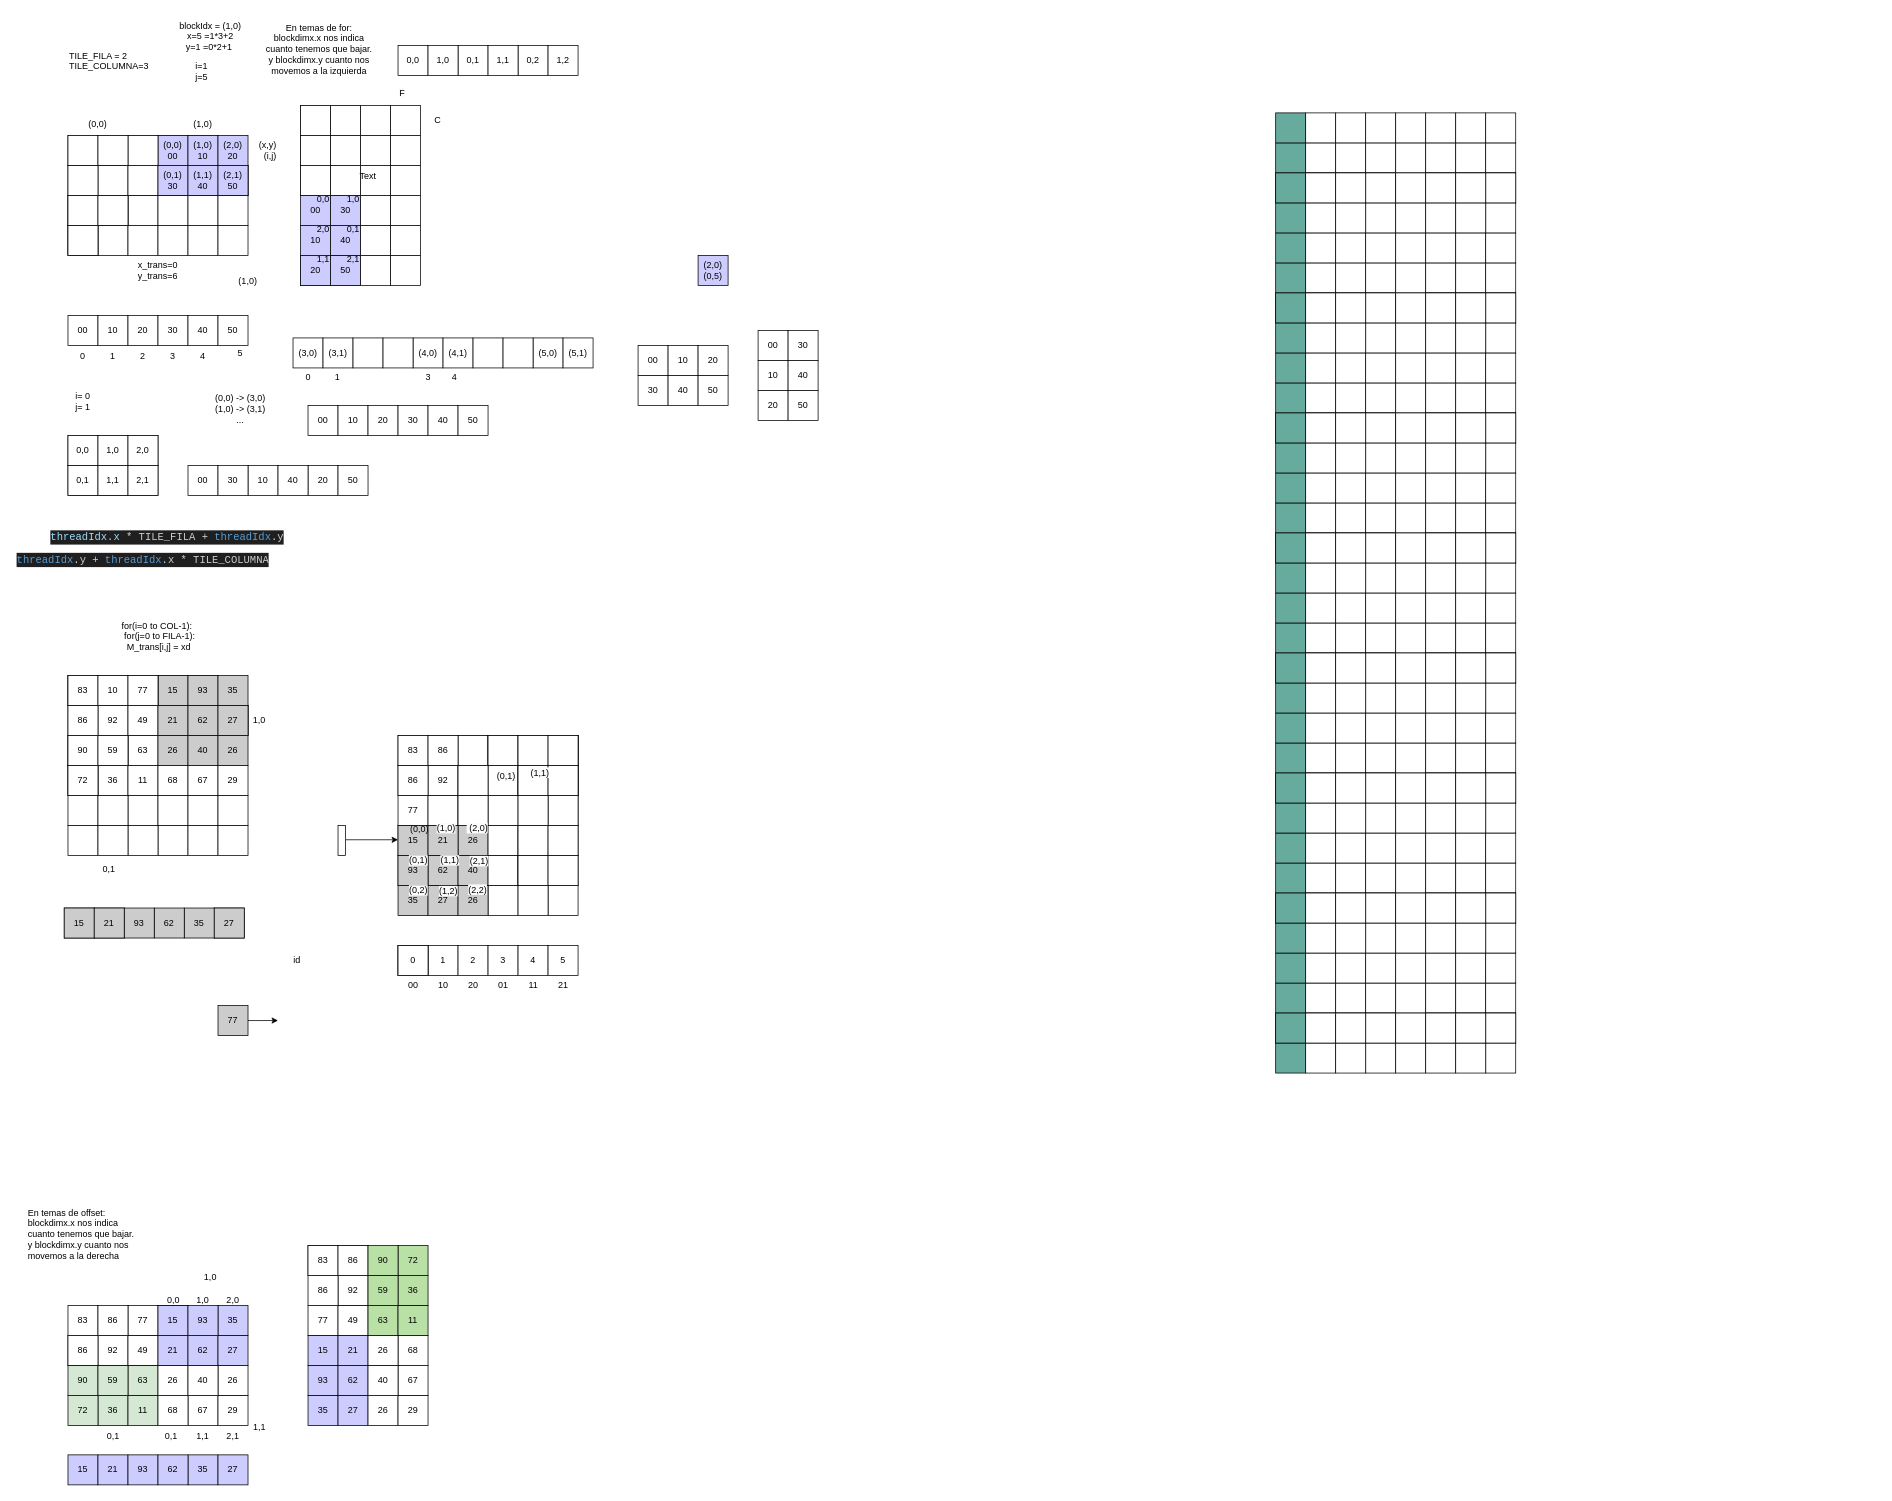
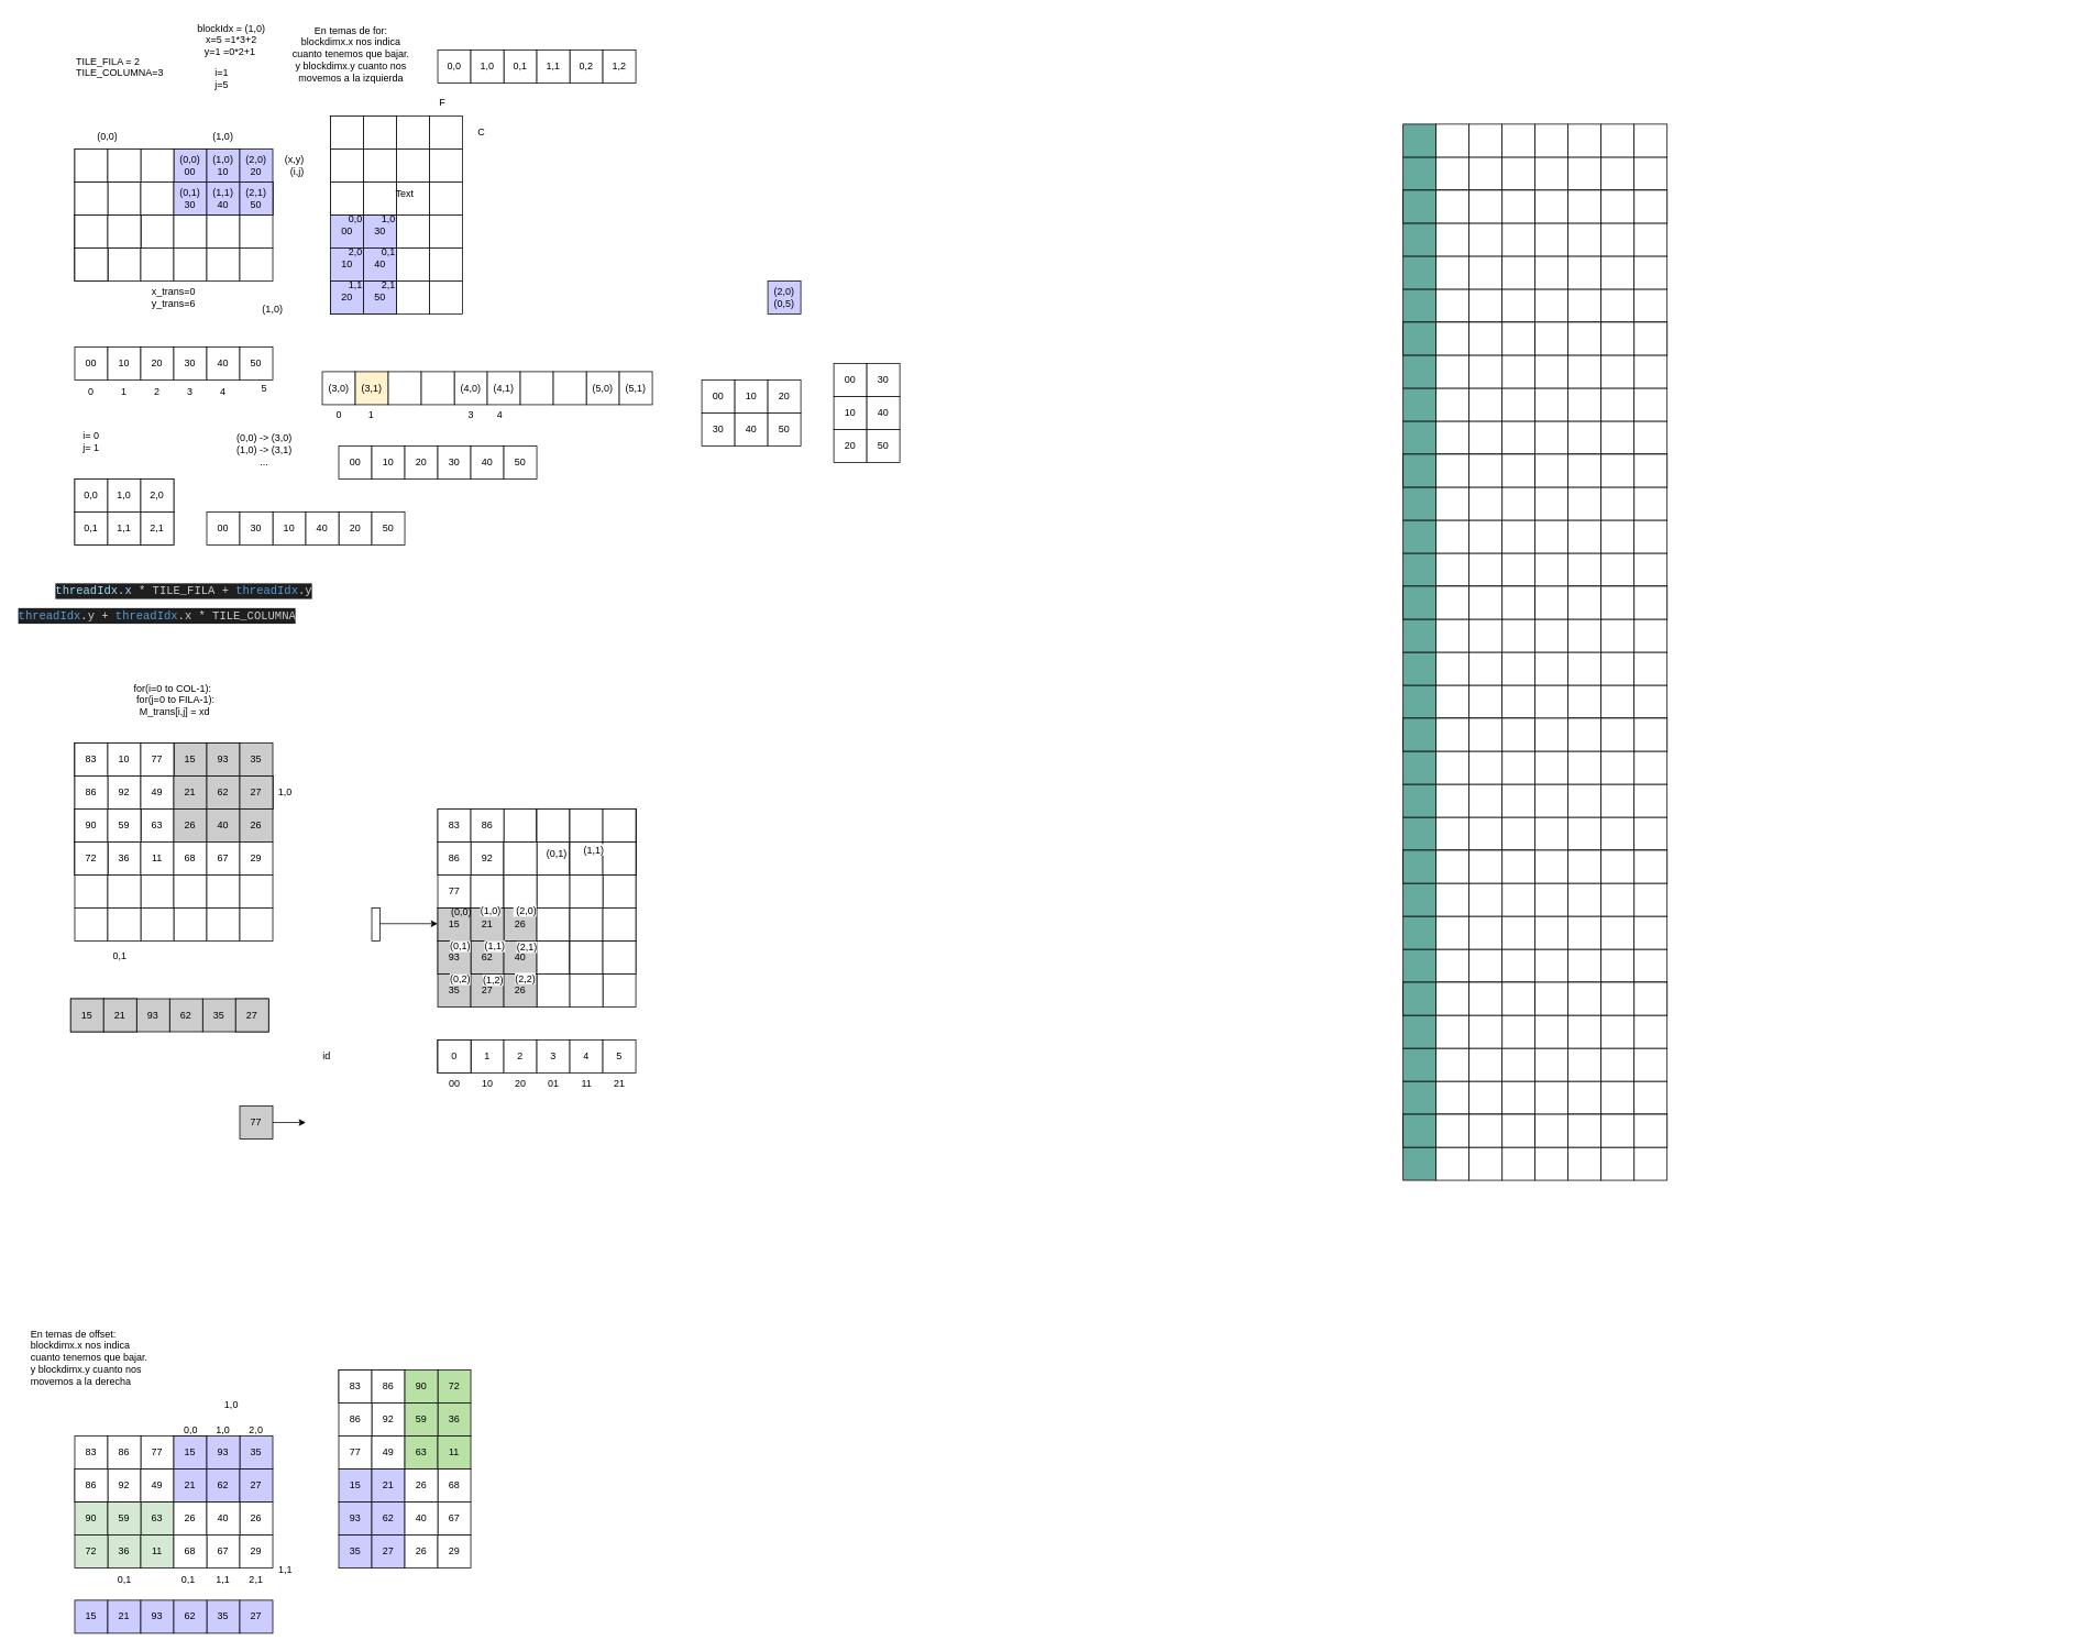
- <mxCell id="122" value="(3,1)" style="rounded=0;whiteSpace=wrap;html=1;" parent="1" vertex="1"><mxGeometry x="430" y="450" width="40" height="40" as="geometry" /></mxCell>
+ <mxCell id="122" value="(3,1)" style="rounded=0;whiteSpace=wrap;html=1;fillColor=#fff2cc;" parent="1" vertex="1"><mxGeometry x="430" y="450" width="40" height="40" as="geometry" /></mxCell>
